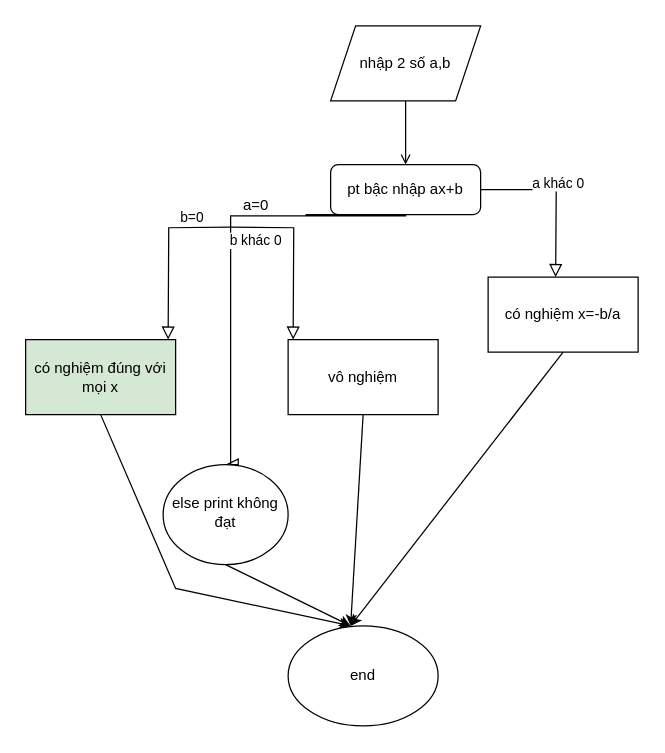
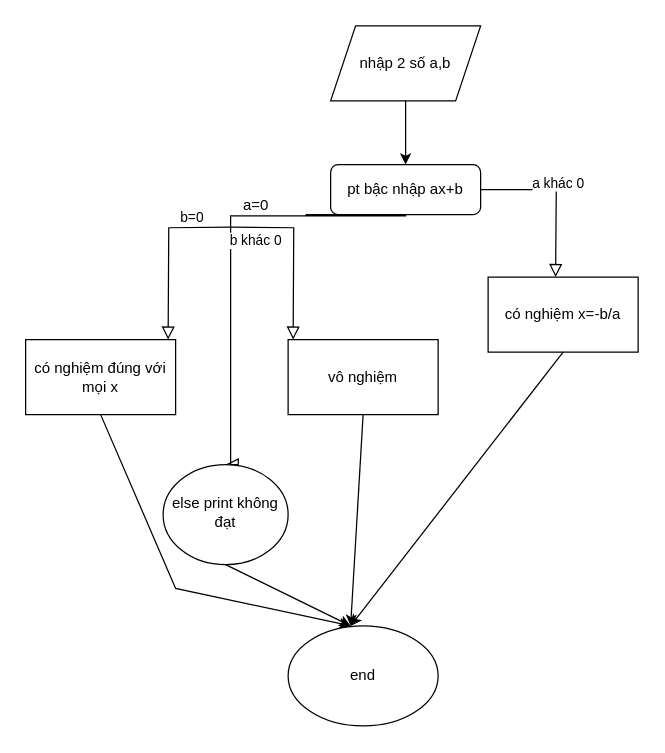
- <mxCell id="16" value="" style="endArrow=open;html=1;rounded=0;exitX=0.5;exitY=1;exitDx=0;exitDy=0;entryX=0.5;entryY=0;entryDx=0;entryDy=0;" edge="1" parent="1" source="15" target="4"><mxGeometry width="50" height="50" relative="1" as="geometry"><mxPoint x="90" y="170" as="sourcePoint" /><mxPoint x="140" y="120" as="targetPoint" /></mxGeometry></mxCell>
+ <mxCell id="16" value="" style="endArrow=classic;html=1;rounded=0;exitX=0.5;exitY=1;exitDx=0;exitDy=0;entryX=0.5;entryY=0;entryDx=0;entryDy=0;" edge="1" parent="1" source="15" target="4"><mxGeometry width="50" height="50" relative="1" as="geometry"><mxPoint x="90" y="170" as="sourcePoint" /><mxPoint x="140" y="120" as="targetPoint" /></mxGeometry></mxCell>
- <mxCell id="14" value="có nghiệm đúng với mọi x" style="rounded=0;whiteSpace=wrap;html=1;fillColor=#d5e8d4;" vertex="1" parent="1"><mxGeometry x="20" y="271" width="120" height="60" as="geometry" /></mxCell>
+ <mxCell id="14" value="có nghiệm đúng với mọi x" style="rounded=0;whiteSpace=wrap;html=1;" vertex="1" parent="1"><mxGeometry x="20" y="271" width="120" height="60" as="geometry" /></mxCell>
